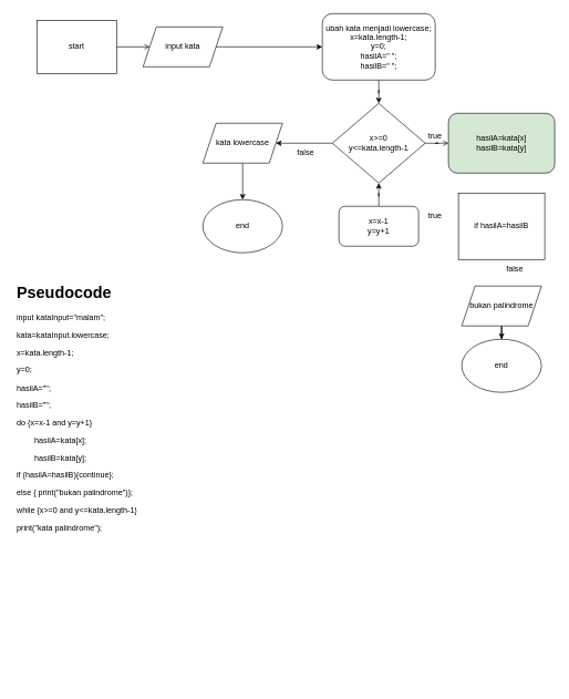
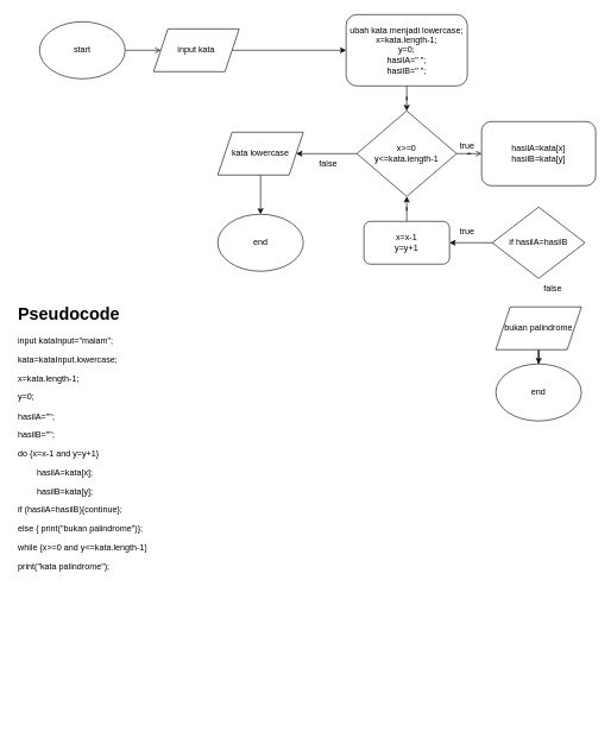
- <mxCell id="3" value="start" style="whiteSpace=wrap;html=1;rounded=0;" vertex="1" parent="1"><mxGeometry x="55" y="30" width="120" height="80" as="geometry" /></mxCell>
+ <mxCell id="3" value="start" style="ellipse;whiteSpace=wrap;html=1;" vertex="1" parent="1"><mxGeometry x="55" y="30" width="120" height="80" as="geometry" /></mxCell>
- <mxCell id="11" value="hasilA=kata[x]&lt;br&gt;hasilB=kata[y]" style="rounded=1;whiteSpace=wrap;html=1;fillColor=#d5e8d4;" vertex="1" parent="1"><mxGeometry x="675" y="170" width="160" height="90" as="geometry" /></mxCell>
+ <mxCell id="11" value="hasilA=kata[x]&lt;br&gt;hasilB=kata[y]" style="rounded=1;whiteSpace=wrap;html=1;" vertex="1" parent="1"><mxGeometry x="675" y="170" width="160" height="90" as="geometry" /></mxCell>
+ <mxCell id="12" value="" style="edgeStyle=orthogonalEdgeStyle;rounded=0;orthogonalLoop=1;jettySize=auto;html=1;" edge="1" parent="1" source="13" target="15"><mxGeometry relative="1" as="geometry" /></mxCell>
- <mxCell id="13" value="if hasilA=hasilB" style="whiteSpace=wrap;html=1;rounded=0;" vertex="1" parent="1"><mxGeometry x="690" y="290" width="130" height="100" as="geometry" /></mxCell>
+ <mxCell id="13" value="if hasilA=hasilB" style="rhombus;whiteSpace=wrap;html=1;" vertex="1" parent="1"><mxGeometry x="690" y="290" width="130" height="100" as="geometry" /></mxCell>
